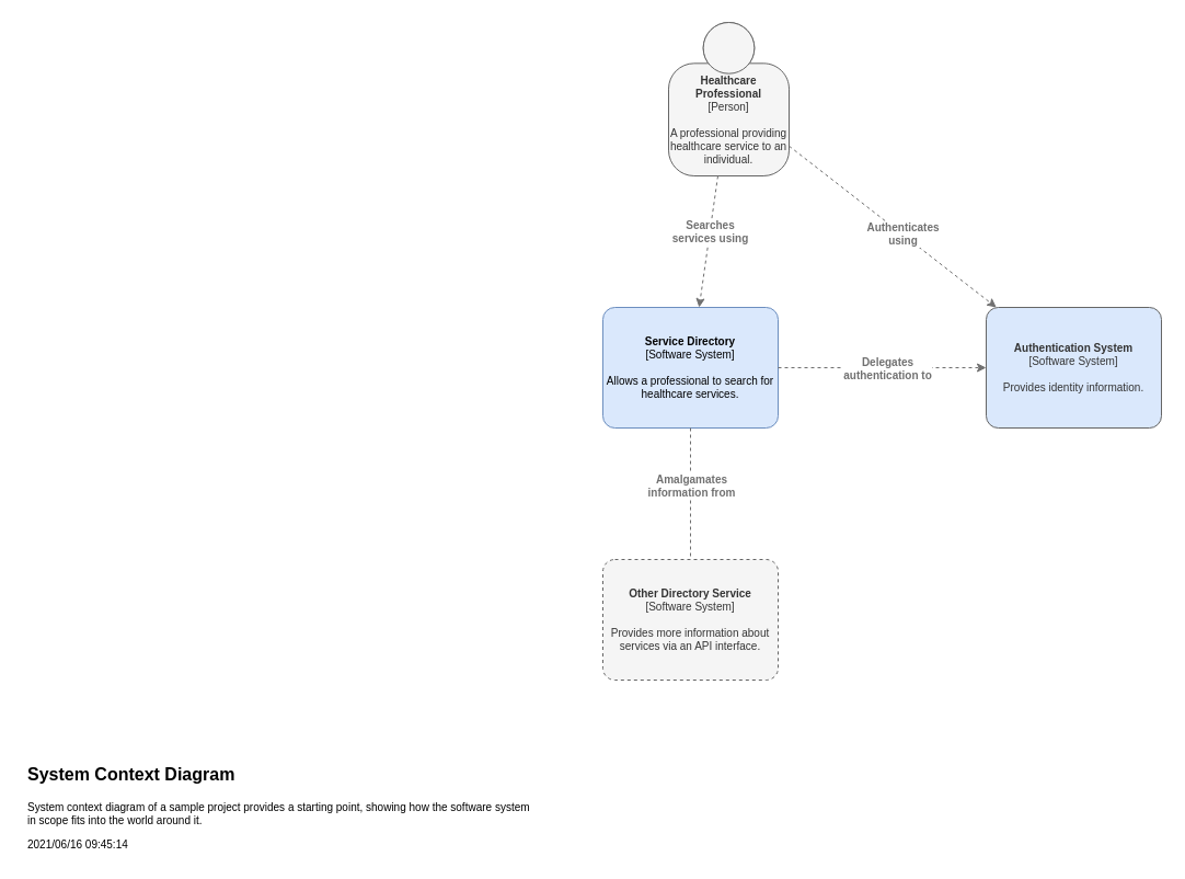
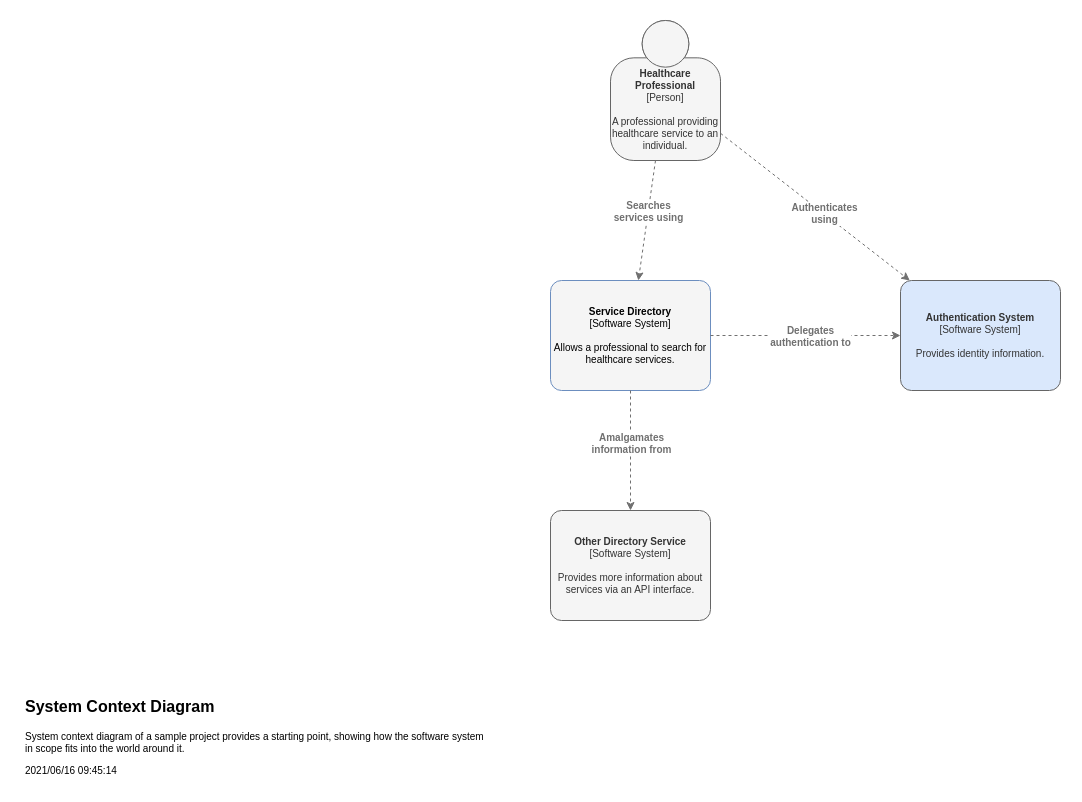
- <mxCell id="4" value="&lt;b style=&quot;font-size: 10px;&quot;&gt;Service Directory&lt;/b&gt;&lt;div style=&quot;font-size: 10px;&quot;&gt;[Software System]&lt;/div&gt;&lt;br style=&quot;font-size: 10px;&quot;&gt;&lt;div style=&quot;font-size: 10px;&quot;&gt;Allows a professional to search for healthcare services.&lt;/div&gt;" style="rounded=1;whiteSpace=wrap;html=1;labelBackgroundColor=none;align=center;arcSize=10;strokeColor=#6c8ebf;metaEdit=1;metaData={&quot;c4Type&quot;:{&quot;editable&quot;:false}};points=[[0.25,0,0],[0.5,0,0],[0.75,0,0],[1,0.25,0],[1,0.5,0],[1,0.75,0],[0.75,1,0],[0.5,1,0],[0.25,1,0],[0,0.75,0],[0,0.5,0],[0,0.25,0]];fontSize=10;fillColor=#dae8fc;" parent="1" vertex="1"><mxGeometry x="550" y="280" width="160" height="110.0" as="geometry" /></mxCell>
+ <mxCell id="4" value="&lt;b style=&quot;font-size: 10px;&quot;&gt;Service Directory&lt;/b&gt;&lt;div style=&quot;font-size: 10px;&quot;&gt;[Software System]&lt;/div&gt;&lt;br style=&quot;font-size: 10px;&quot;&gt;&lt;div style=&quot;font-size: 10px;&quot;&gt;Allows a professional to search for healthcare services.&lt;/div&gt;" style="rounded=1;whiteSpace=wrap;html=1;labelBackgroundColor=none;align=center;arcSize=10;strokeColor=#6c8ebf;metaEdit=1;metaData={&quot;c4Type&quot;:{&quot;editable&quot;:false}};points=[[0.25,0,0],[0.5,0,0],[0.75,0,0],[1,0.25,0],[1,0.5,0],[1,0.75,0],[0.75,1,0],[0.5,1,0],[0.25,1,0],[0,0.75,0],[0,0.5,0],[0,0.25,0]];fontSize=10;fillColor=#f5f5f5;" parent="1" vertex="1"><mxGeometry x="550" y="280" width="160" height="110.0" as="geometry" /></mxCell>
- <mxCell id="8" value="" style="endArrow=none;html=1;strokeWidth=1;fontColor=#707070;dashed=1;strokeColor=#707070;" parent="1" source="4" target="5" edge="1"><mxGeometry width="50" height="50" relative="1" as="geometry"><mxPoint x="790" y="170" as="sourcePoint" /><mxPoint x="630" y="510" as="targetPoint" /></mxGeometry></mxCell>
+ <mxCell id="8" value="" style="endArrow=classic;html=1;strokeWidth=1;fontColor=#707070;dashed=1;strokeColor=#707070;" parent="1" source="4" target="5" edge="1"><mxGeometry width="50" height="50" relative="1" as="geometry"><mxPoint x="790" y="170" as="sourcePoint" /><mxPoint x="630" y="510" as="targetPoint" /></mxGeometry></mxCell>
- <mxCell id="5" value="&lt;b style=&quot;font-size: 10px;&quot;&gt;Other Directory Service&lt;/b&gt;&lt;div style=&quot;font-size: 10px;&quot;&gt;[Software System]&lt;/div&gt;&lt;br style=&quot;font-size: 10px;&quot;&gt;&lt;div style=&quot;font-size: 10px;&quot;&gt;Provides more information about services via an API interface.&lt;/div&gt;" style="rounded=1;whiteSpace=wrap;html=1;labelBackgroundColor=none;fillColor=#f5f5f5;fontColor=#333333;align=center;arcSize=10;strokeColor=#666666;metaEdit=1;metaData={&quot;c4Type&quot;:{&quot;editable&quot;:false}};points=[[0.25,0,0],[0.5,0,0],[0.75,0,0],[1,0.25,0],[1,0.5,0],[1,0.75,0],[0.75,1,0],[0.5,1,0],[0.25,1,0],[0,0.75,0],[0,0.5,0],[0,0.25,0]];fontSize=10;dashed=1;" parent="1" vertex="1"><mxGeometry x="550" y="510" width="160" height="110.0" as="geometry" /></mxCell>
+ <mxCell id="5" value="&lt;b style=&quot;font-size: 10px;&quot;&gt;Other Directory Service&lt;/b&gt;&lt;div style=&quot;font-size: 10px;&quot;&gt;[Software System]&lt;/div&gt;&lt;br style=&quot;font-size: 10px;&quot;&gt;&lt;div style=&quot;font-size: 10px;&quot;&gt;Provides more information about services via an API interface.&lt;/div&gt;" style="rounded=1;whiteSpace=wrap;html=1;labelBackgroundColor=none;fillColor=#f5f5f5;fontColor=#333333;align=center;arcSize=10;strokeColor=#666666;metaEdit=1;metaData={&quot;c4Type&quot;:{&quot;editable&quot;:false}};points=[[0.25,0,0],[0.5,0,0],[0.75,0,0],[1,0.25,0],[1,0.5,0],[1,0.75,0],[0.75,1,0],[0.5,1,0],[0.25,1,0],[0,0.75,0],[0,0.5,0],[0,0.25,0]];fontSize=10;" parent="1" vertex="1"><mxGeometry x="550" y="510" width="160" height="110.0" as="geometry" /></mxCell>
